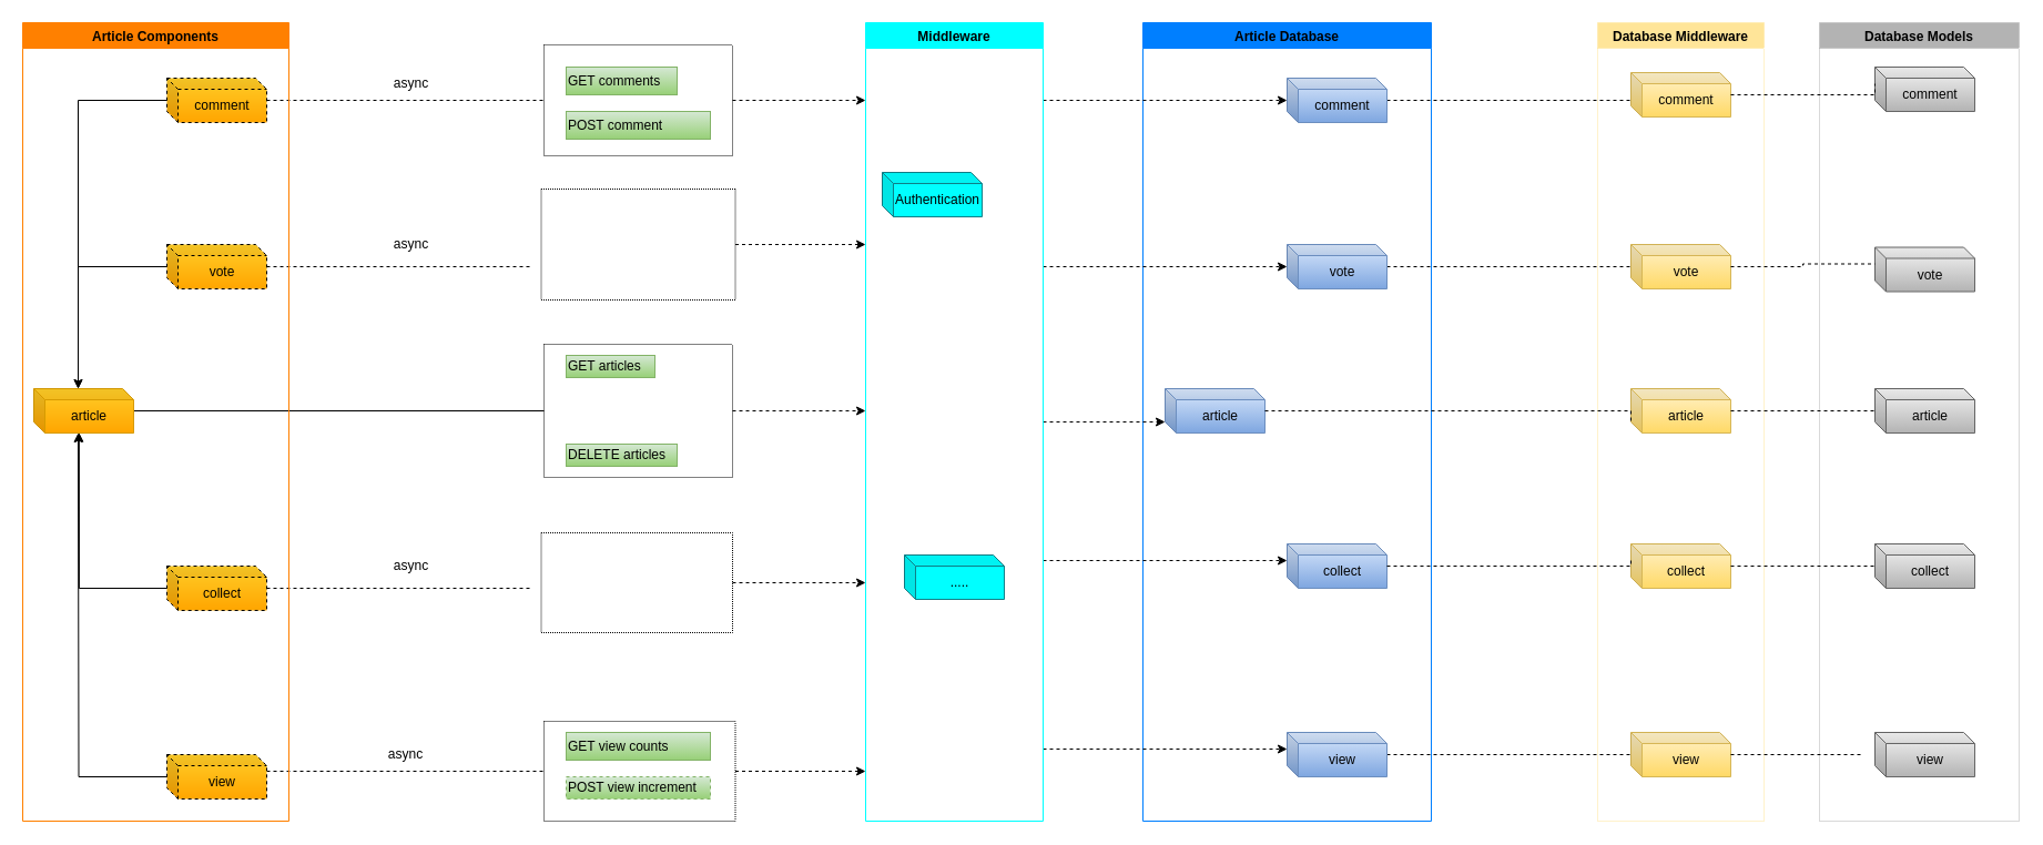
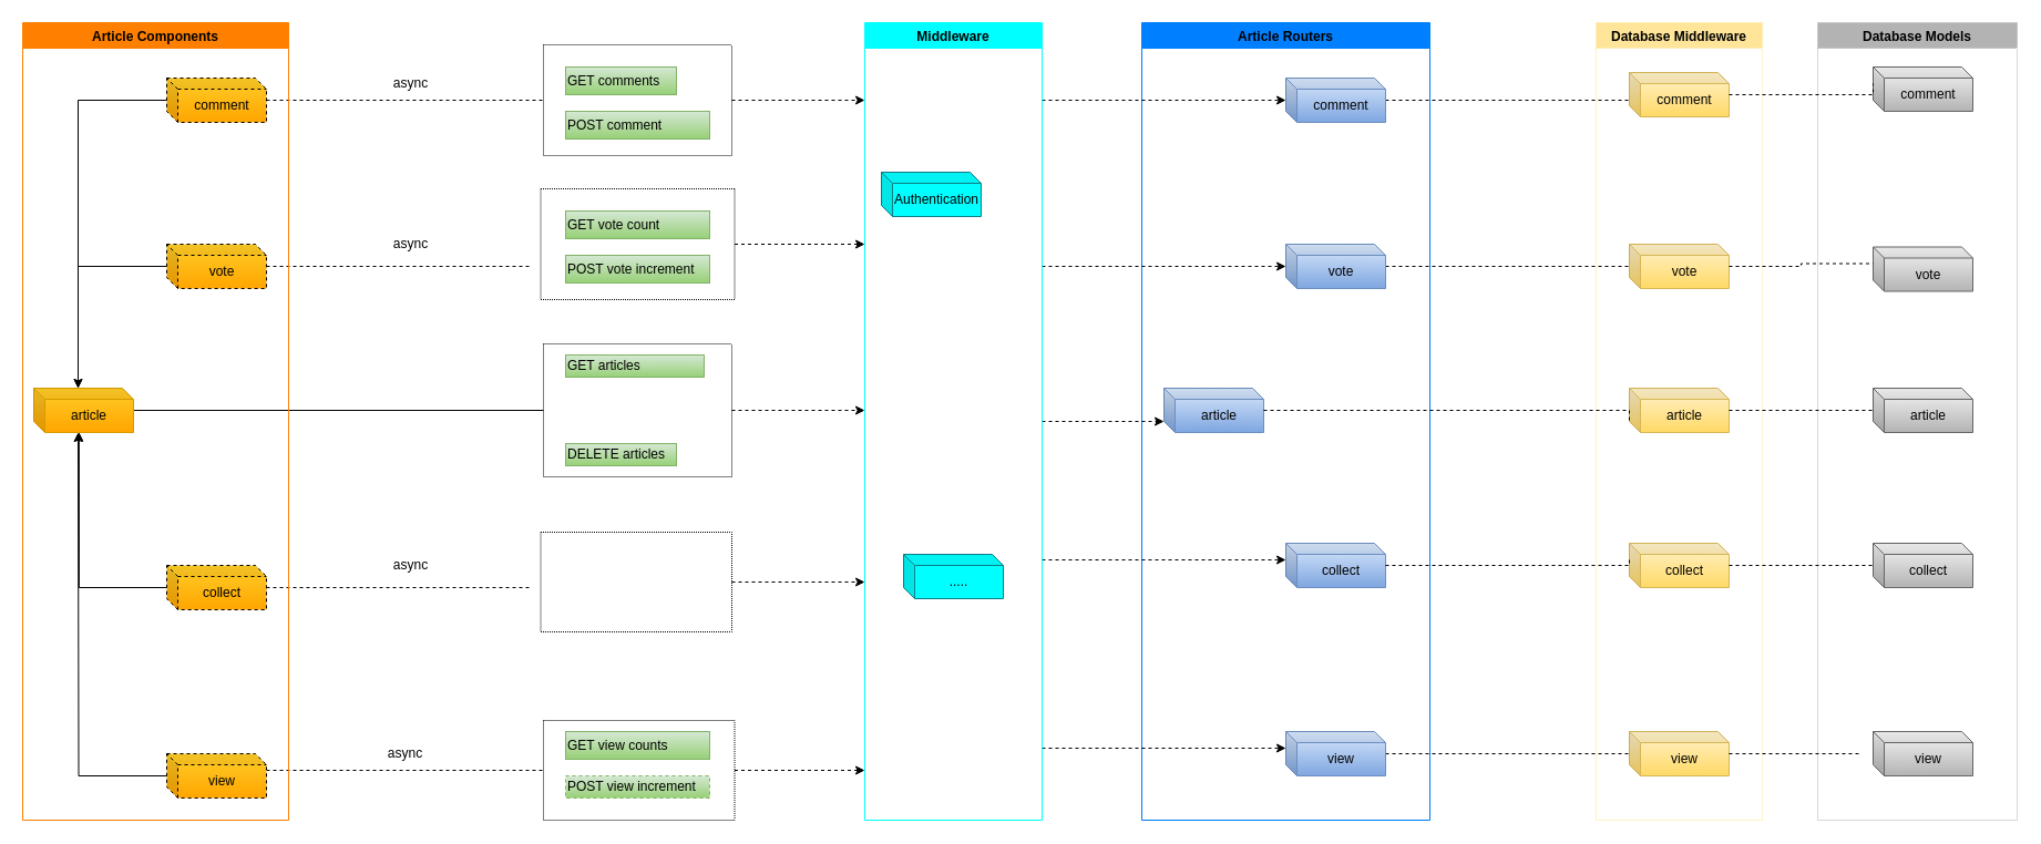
- <mxCell id="45" value="Article Database" style="swimlane;fillColor=#007FFF;strokeColor=#007FFF;" parent="1" vertex="1"><mxGeometry x="1030" y="20" width="260" height="720" as="geometry" /></mxCell>
+ <mxCell id="45" value="Article Routers" style="swimlane;fillColor=#007FFF;strokeColor=#007FFF;" parent="1" vertex="1"><mxGeometry x="1030" y="20" width="260" height="720" as="geometry" /></mxCell>
+ <mxCell id="28" value="GET vote count" style="whiteSpace=wrap;html=1;align=left;gradientColor=#97d077;fillColor=#d5e8d4;strokeColor=#82b366;" parent="27" vertex="1"><mxGeometry x="22.5" y="20" width="130" height="25" as="geometry" /></mxCell>
+ <mxCell id="6" value="POST vote increment" style="whiteSpace=wrap;html=1;align=left;gradientColor=#97d077;fillColor=#d5e8d4;strokeColor=#82b366;" parent="1" vertex="1"><mxGeometry x="510" y="230" width="130" height="25" as="geometry" /></mxCell>
- <mxCell id="2" value="GET articles" style="whiteSpace=wrap;html=1;align=left;gradientColor=#97d077;fillColor=#d5e8d4;strokeColor=#82b366;" parent="1" vertex="1"><mxGeometry x="510" y="320" width="80" height="20" as="geometry" /></mxCell>
+ <mxCell id="2" value="GET articles" style="whiteSpace=wrap;html=1;align=left;gradientColor=#97d077;fillColor=#d5e8d4;strokeColor=#82b366;" parent="1" vertex="1"><mxGeometry x="510" y="320" width="125" height="20" as="geometry" /></mxCell>
